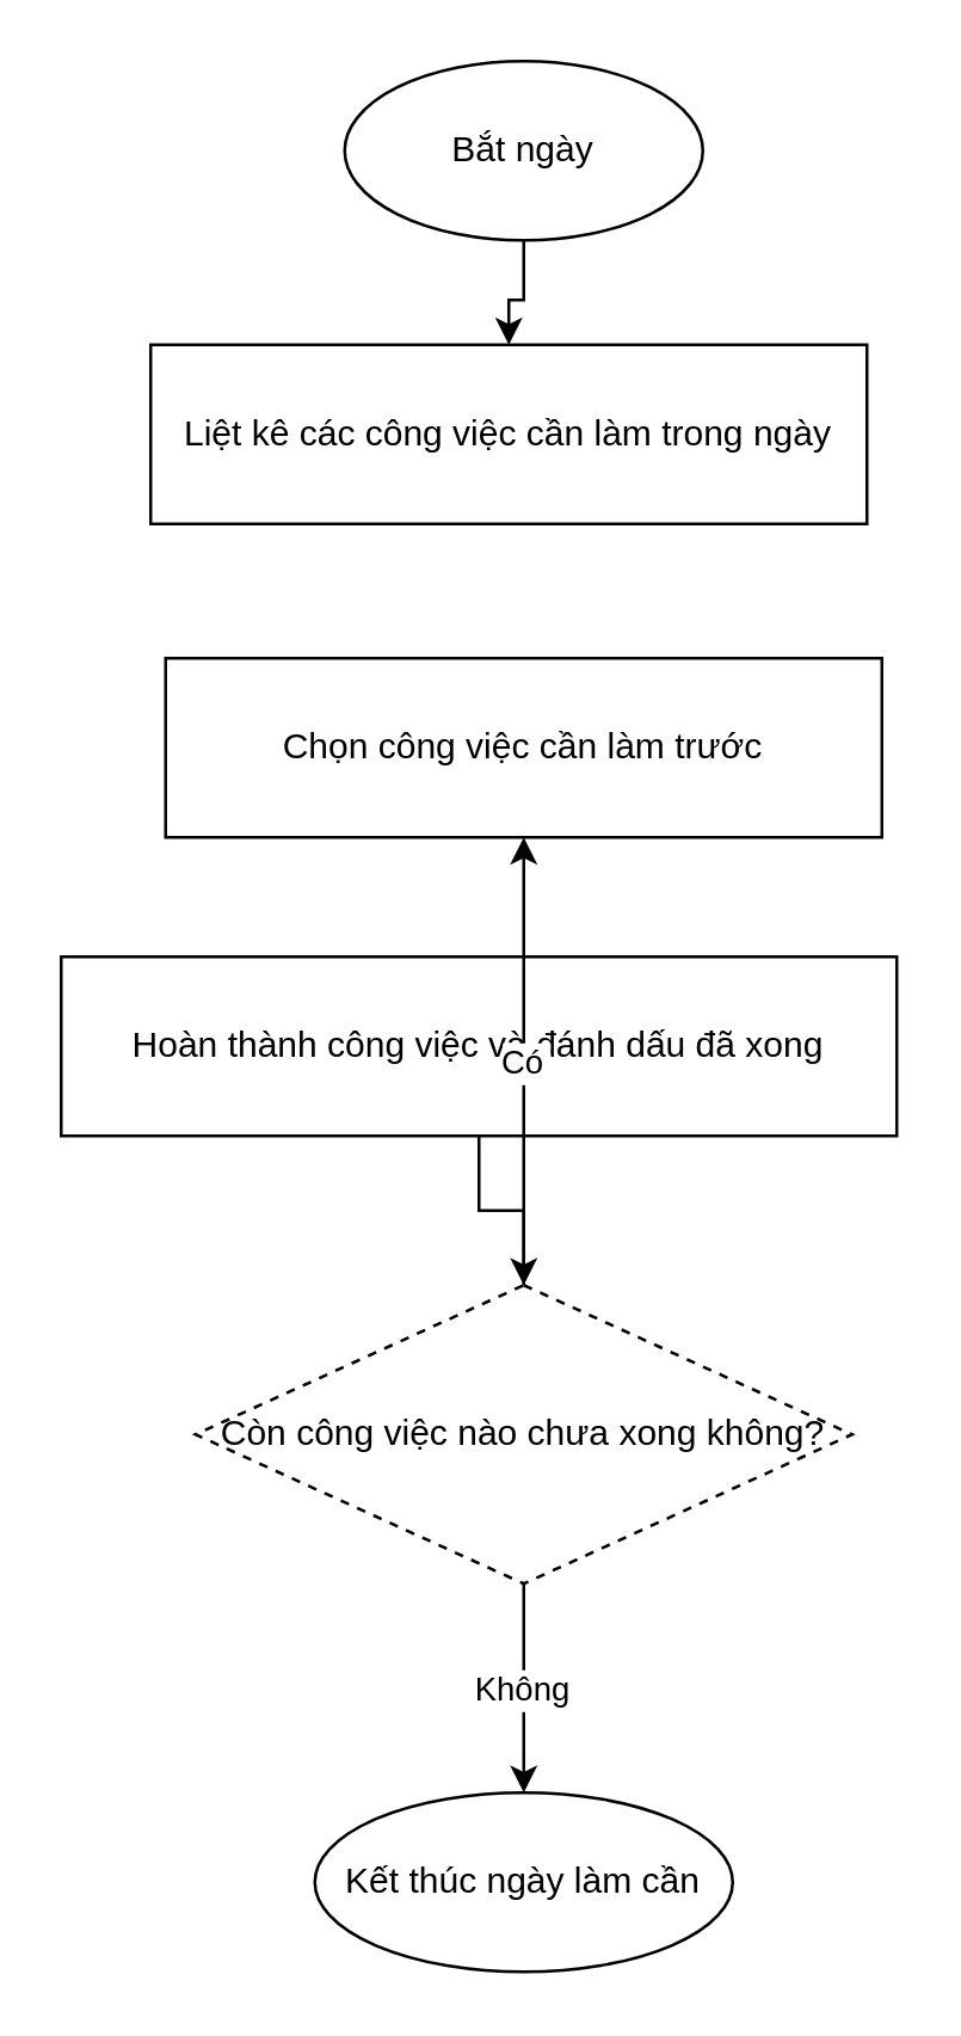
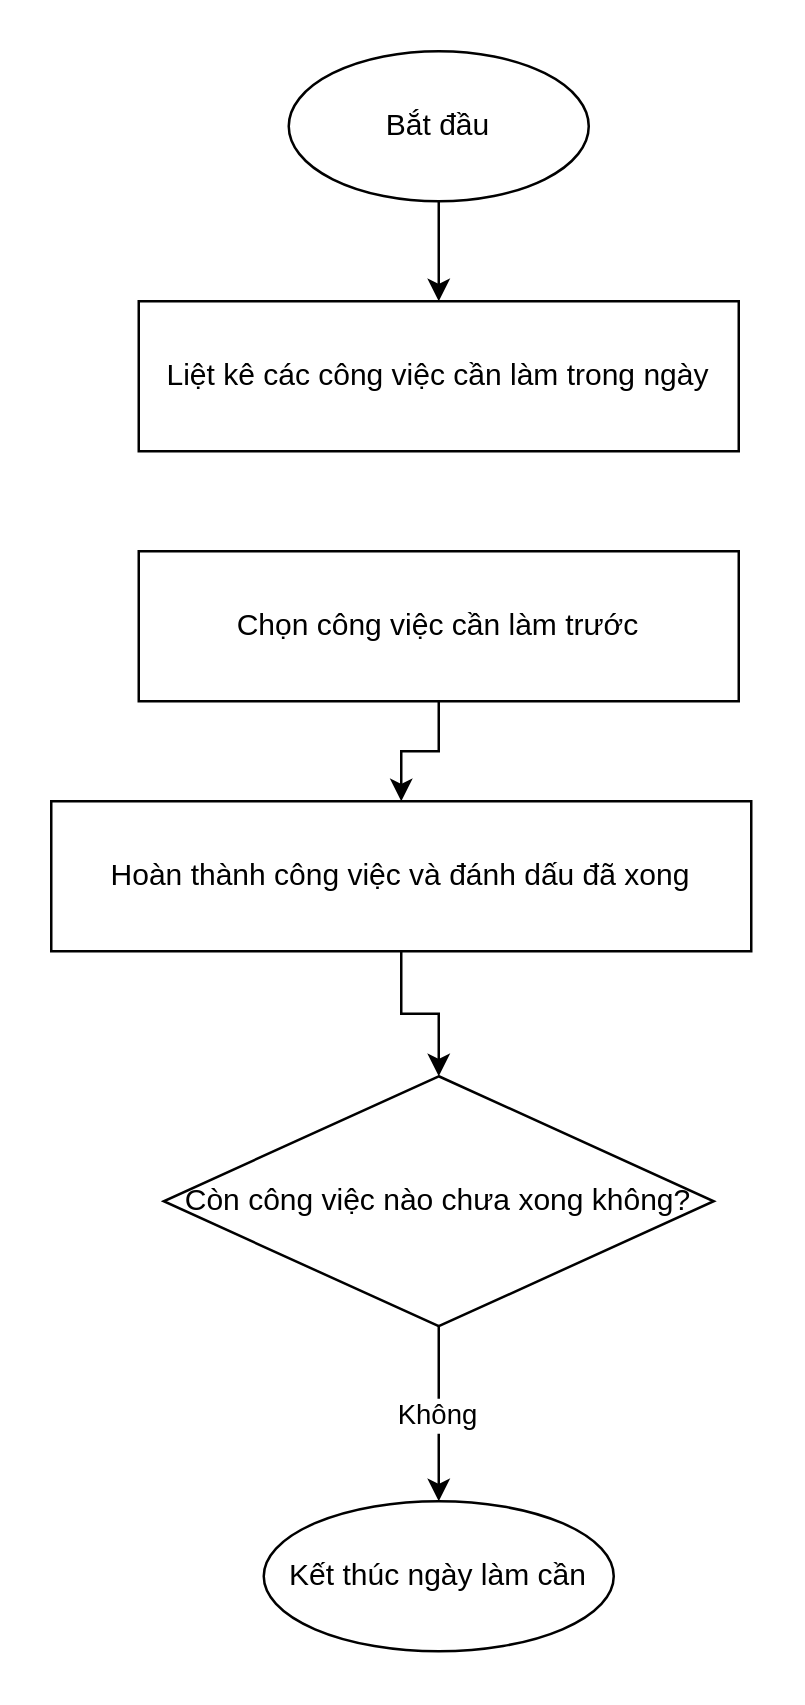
- <mxCell id="2" value="Bắt ngày" style="ellipse;whiteSpace=wrap;html=1;" vertex="1" parent="1"><mxGeometry x="115" y="20" width="120" height="60" as="geometry" /></mxCell>
+ <mxCell id="2" value="Bắt đầu" style="ellipse;whiteSpace=wrap;html=1;" vertex="1" parent="1"><mxGeometry x="115" y="20" width="120" height="60" as="geometry" /></mxCell>
- <mxCell id="3" value="Liệt kê các công việc cần làm trong ngày" style="rounded=0;whiteSpace=wrap;html=1;" vertex="1" parent="1"><mxGeometry x="50" y="115" width="240" height="60" as="geometry" /></mxCell>
+ <mxCell id="3" value="Liệt kê các công việc cần làm trong ngày" style="rounded=0;whiteSpace=wrap;html=1;" vertex="1" parent="1"><mxGeometry x="55" y="120" width="240" height="60" as="geometry" /></mxCell>
+ <mxCell id="9" style="edgeStyle=orthogonalEdgeStyle;rounded=0;orthogonalLoop=1;jettySize=auto;html=1;" edge="1" parent="1" source="4" target="5"><mxGeometry relative="1" as="geometry" /></mxCell>
- <mxCell id="11" value="Có" edge="1" parent="1" source="6" target="4"><mxGeometry relative="1" as="geometry"><mxPoint x="15" y="300" as="targetPoint" /></mxGeometry></mxCell>
- <mxCell id="6" value="Còn công việc nào chưa xong không?" style="rhombus;whiteSpace=wrap;html=1;dashed=1;" vertex="1" parent="1"><mxGeometry x="65" y="430" width="220" height="100" as="geometry" /></mxCell>
+ <mxCell id="6" value="Còn công việc nào chưa xong không?" style="rhombus;whiteSpace=wrap;html=1;" vertex="1" parent="1"><mxGeometry x="65" y="430" width="220" height="100" as="geometry" /></mxCell>
